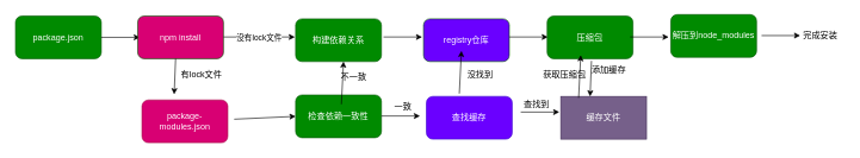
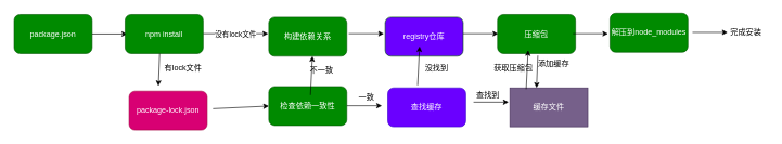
- <mxCell id="4" value="npm install" style="rounded=1;whiteSpace=wrap;html=1;fillColor=#d80073;fontColor=#ffffff;strokeColor=#005700;" vertex="1" parent="1"><mxGeometry x="191" y="22" width="120" height="60" as="geometry" /></mxCell>
+ <mxCell id="4" value="npm install" style="rounded=1;whiteSpace=wrap;html=1;fillColor=#008a00;fontColor=#ffffff;strokeColor=#005700;" vertex="1" parent="1"><mxGeometry x="191" y="22" width="120" height="60" as="geometry" /></mxCell>
- <mxCell id="17" value="package-modules.json" style="rounded=1;whiteSpace=wrap;html=1;fontColor=#ffffff;fillColor=#d80073;strokeColor=#A50040;" vertex="1" parent="1"><mxGeometry x="197" y="140" width="120" height="60" as="geometry" /></mxCell>
+ <mxCell id="17" value="package-lock.json" style="rounded=1;whiteSpace=wrap;html=1;fontColor=#ffffff;fillColor=#d80073;strokeColor=#A50040;" vertex="1" parent="1"><mxGeometry x="197" y="140" width="120" height="60" as="geometry" /></mxCell>
